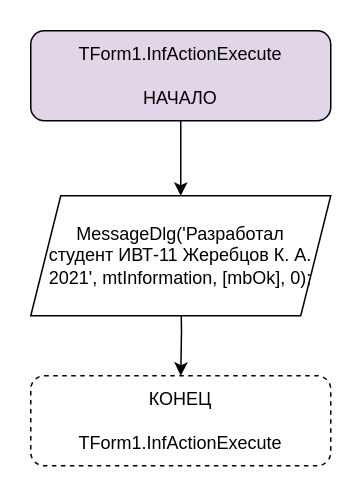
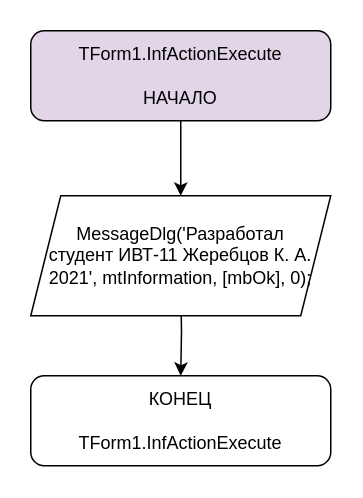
- <mxCell id="5" value="КОНЕЦ&lt;br&gt;&lt;br&gt;TForm1.InfActionExecute" style="rounded=1;whiteSpace=wrap;html=1;dashed=1;" vertex="1" parent="1"><mxGeometry x="20" y="250" width="200" height="60" as="geometry" /></mxCell>
+ <mxCell id="5" value="КОНЕЦ&lt;br&gt;&lt;br&gt;TForm1.InfActionExecute" style="rounded=1;whiteSpace=wrap;html=1;" vertex="1" parent="1"><mxGeometry x="20" y="250" width="200" height="60" as="geometry" /></mxCell>
